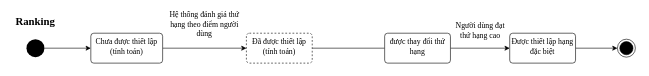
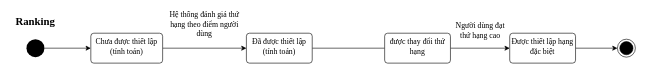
- <mxCell id="10" value="Đã được thiết lập (tính toán)" style="html=1;align=center;verticalAlign=top;rounded=1;absoluteArcSize=1;arcSize=10;dashed=1;fontFamily=Verdana;fontSize=13;whiteSpace=wrap;" vertex="1" parent="1"><mxGeometry x="410" y="55" width="110" height="50" as="geometry" /></mxCell>
+ <mxCell id="10" value="Đã được thiết lập (tính toán)" style="html=1;align=center;verticalAlign=top;rounded=1;absoluteArcSize=1;arcSize=10;dashed=0;fontFamily=Verdana;fontSize=13;whiteSpace=wrap;" vertex="1" parent="1"><mxGeometry x="410" y="55" width="110" height="50" as="geometry" /></mxCell>
